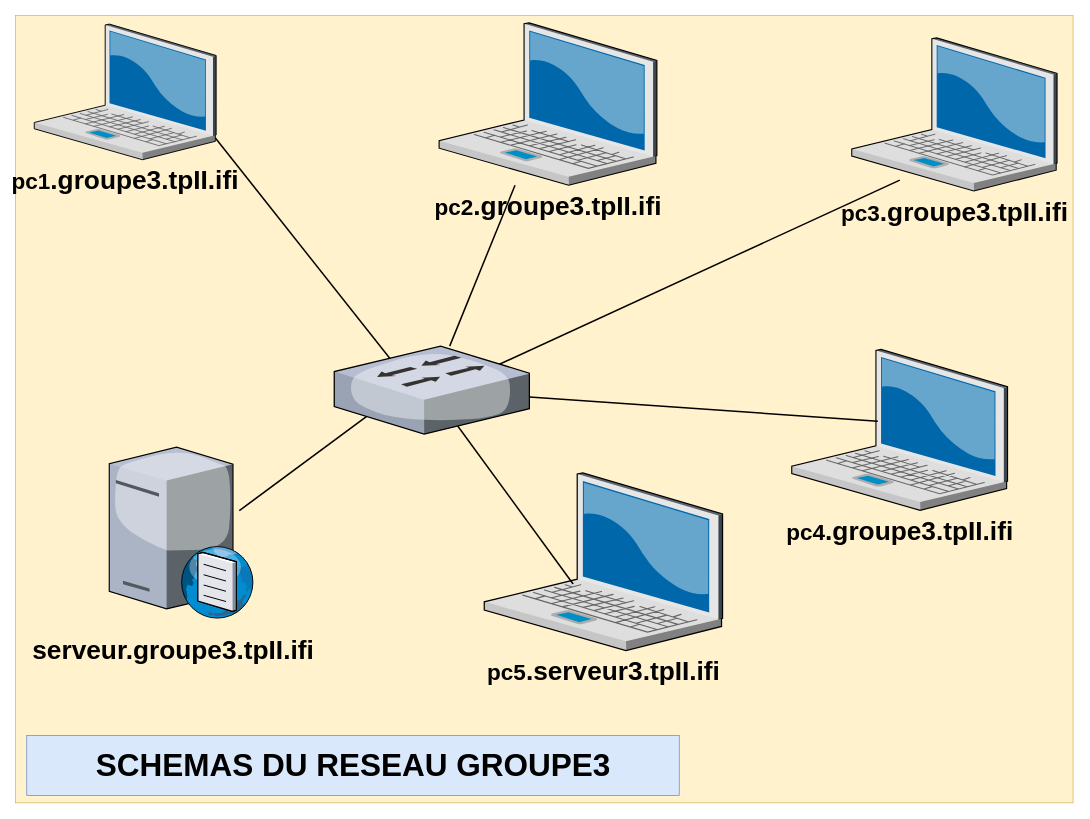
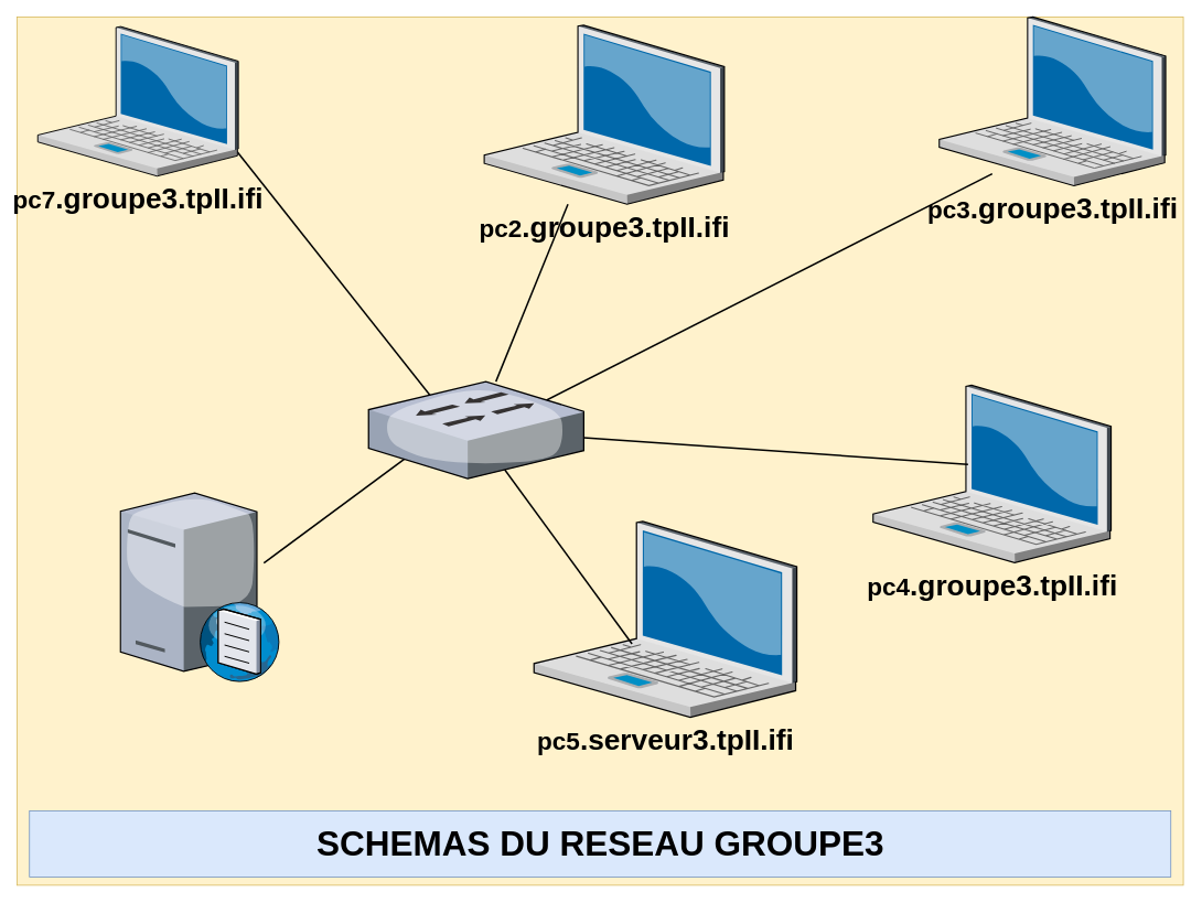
- <mxCell id="4" value="&lt;b style=&quot;font-size: 30px&quot;&gt;pc3&lt;/b&gt;&lt;b style=&quot;font-size: 35px&quot;&gt;.groupe3.tpII.ifi&lt;/b&gt;" style="verticalLabelPosition=bottom;aspect=fixed;html=1;verticalAlign=top;strokeColor=none;shape=mxgraph.citrix.laptop_2;fillColor=#66B2FF;gradientColor=#0066CC;fontSize=14;" vertex="1" parent="1"><mxGeometry x="1135" y="50" width="273.75" height="204.13" as="geometry" /></mxCell>
+ <mxCell id="4" value="&lt;b style=&quot;font-size: 30px&quot;&gt;pc3&lt;/b&gt;&lt;b style=&quot;font-size: 35px&quot;&gt;.groupe3.tpII.ifi&lt;/b&gt;" style="verticalLabelPosition=bottom;aspect=fixed;html=1;verticalAlign=top;strokeColor=none;shape=mxgraph.citrix.laptop_2;fillColor=#66B2FF;gradientColor=#0066CC;fontSize=14;" vertex="1" parent="1"><mxGeometry x="1135" y="20" width="273.75" height="204.13" as="geometry" /></mxCell>
- <mxCell id="8" value="&lt;b style=&quot;font-size: 30px&quot;&gt;pc1&lt;/b&gt;&lt;b style=&quot;font-size: 35px&quot;&gt;.groupe3.tpII.ifi&lt;/b&gt;" style="verticalLabelPosition=bottom;aspect=fixed;html=1;verticalAlign=top;strokeColor=none;shape=mxgraph.citrix.laptop_2;fillColor=#66B2FF;gradientColor=#0066CC;fontSize=14;" parent="1" vertex="1"><mxGeometry x="45" y="31.65" width="242.5" height="180.83" as="geometry" /></mxCell>
+ <mxCell id="8" value="&lt;b style=&quot;font-size: 30px&quot;&gt;pc7&lt;/b&gt;&lt;b style=&quot;font-size: 35px&quot;&gt;.groupe3.tpII.ifi&lt;/b&gt;" style="verticalLabelPosition=bottom;aspect=fixed;html=1;verticalAlign=top;strokeColor=none;shape=mxgraph.citrix.laptop_2;fillColor=#66B2FF;gradientColor=#0066CC;fontSize=14;" parent="1" vertex="1"><mxGeometry x="45" y="31.65" width="242.5" height="180.83" as="geometry" /></mxCell>
- <mxCell id="17" value="&lt;font size=&quot;1&quot;&gt;&lt;b style=&quot;font-size: 35px&quot;&gt;serveur.groupe3.tpII.ifi&lt;/b&gt;&lt;/font&gt;" style="text;html=1;align=center;verticalAlign=middle;resizable=0;points=[];autosize=1;" vertex="1" parent="1"><mxGeometry x="35" y="850" width="390" height="30" as="geometry" /></mxCell>
- <mxCell id="15" value="&lt;b&gt;&lt;font style=&quot;font-size: 42px&quot;&gt;SCHEMAS DU RESEAU GROUPE3&lt;/font&gt;&lt;/b&gt;" style="text;strokeColor=#6c8ebf;fillColor=#dae8fc;html=1;fontSize=24;fontStyle=1;verticalAlign=middle;align=center;" parent="1" vertex="1"><mxGeometry x="35" y="980" width="870" height="80" as="geometry" /></mxCell>
+ <mxCell id="15" value="&lt;b&gt;&lt;font style=&quot;font-size: 42px&quot;&gt;SCHEMAS DU RESEAU GROUPE3&lt;/font&gt;&lt;/b&gt;" style="text;strokeColor=#6c8ebf;fillColor=#dae8fc;html=1;fontSize=24;fontStyle=1;verticalAlign=middle;align=center;" parent="1" vertex="1"><mxGeometry x="35" y="980" width="1380" height="80" as="geometry" /></mxCell>
